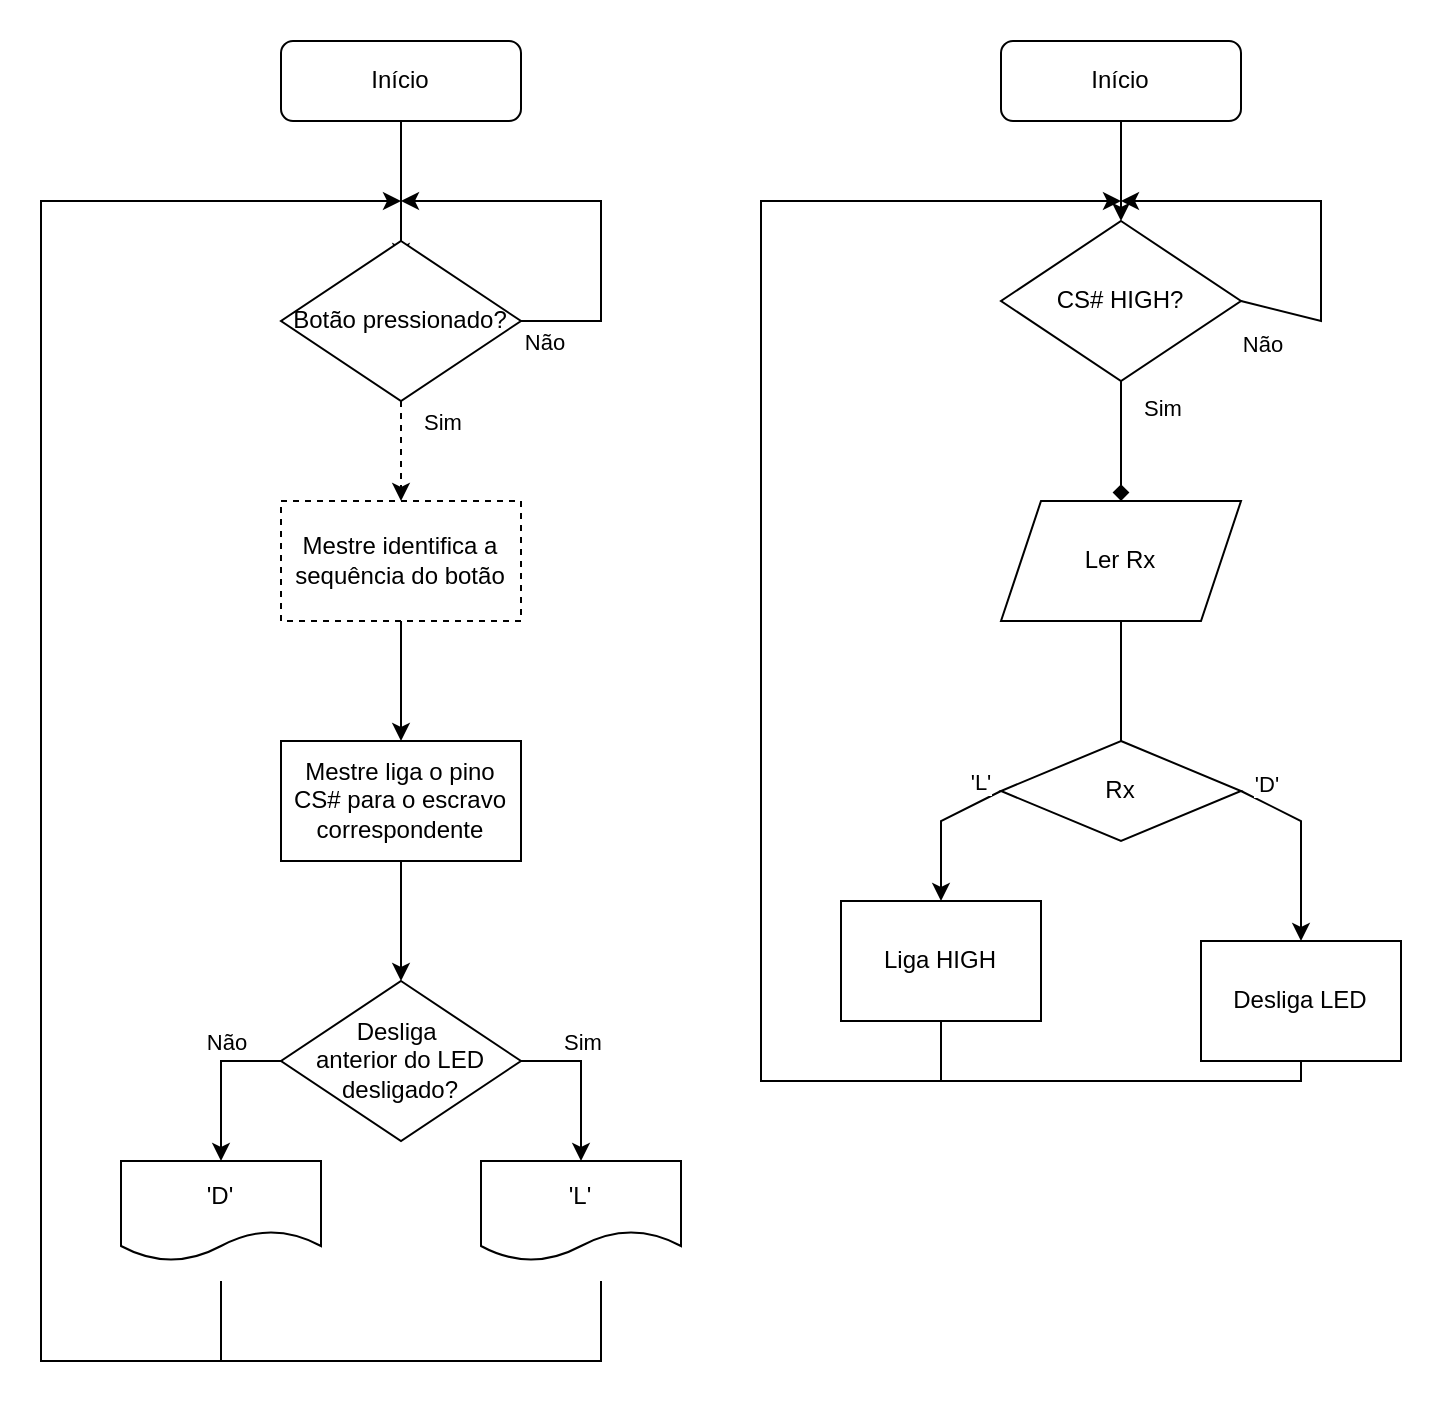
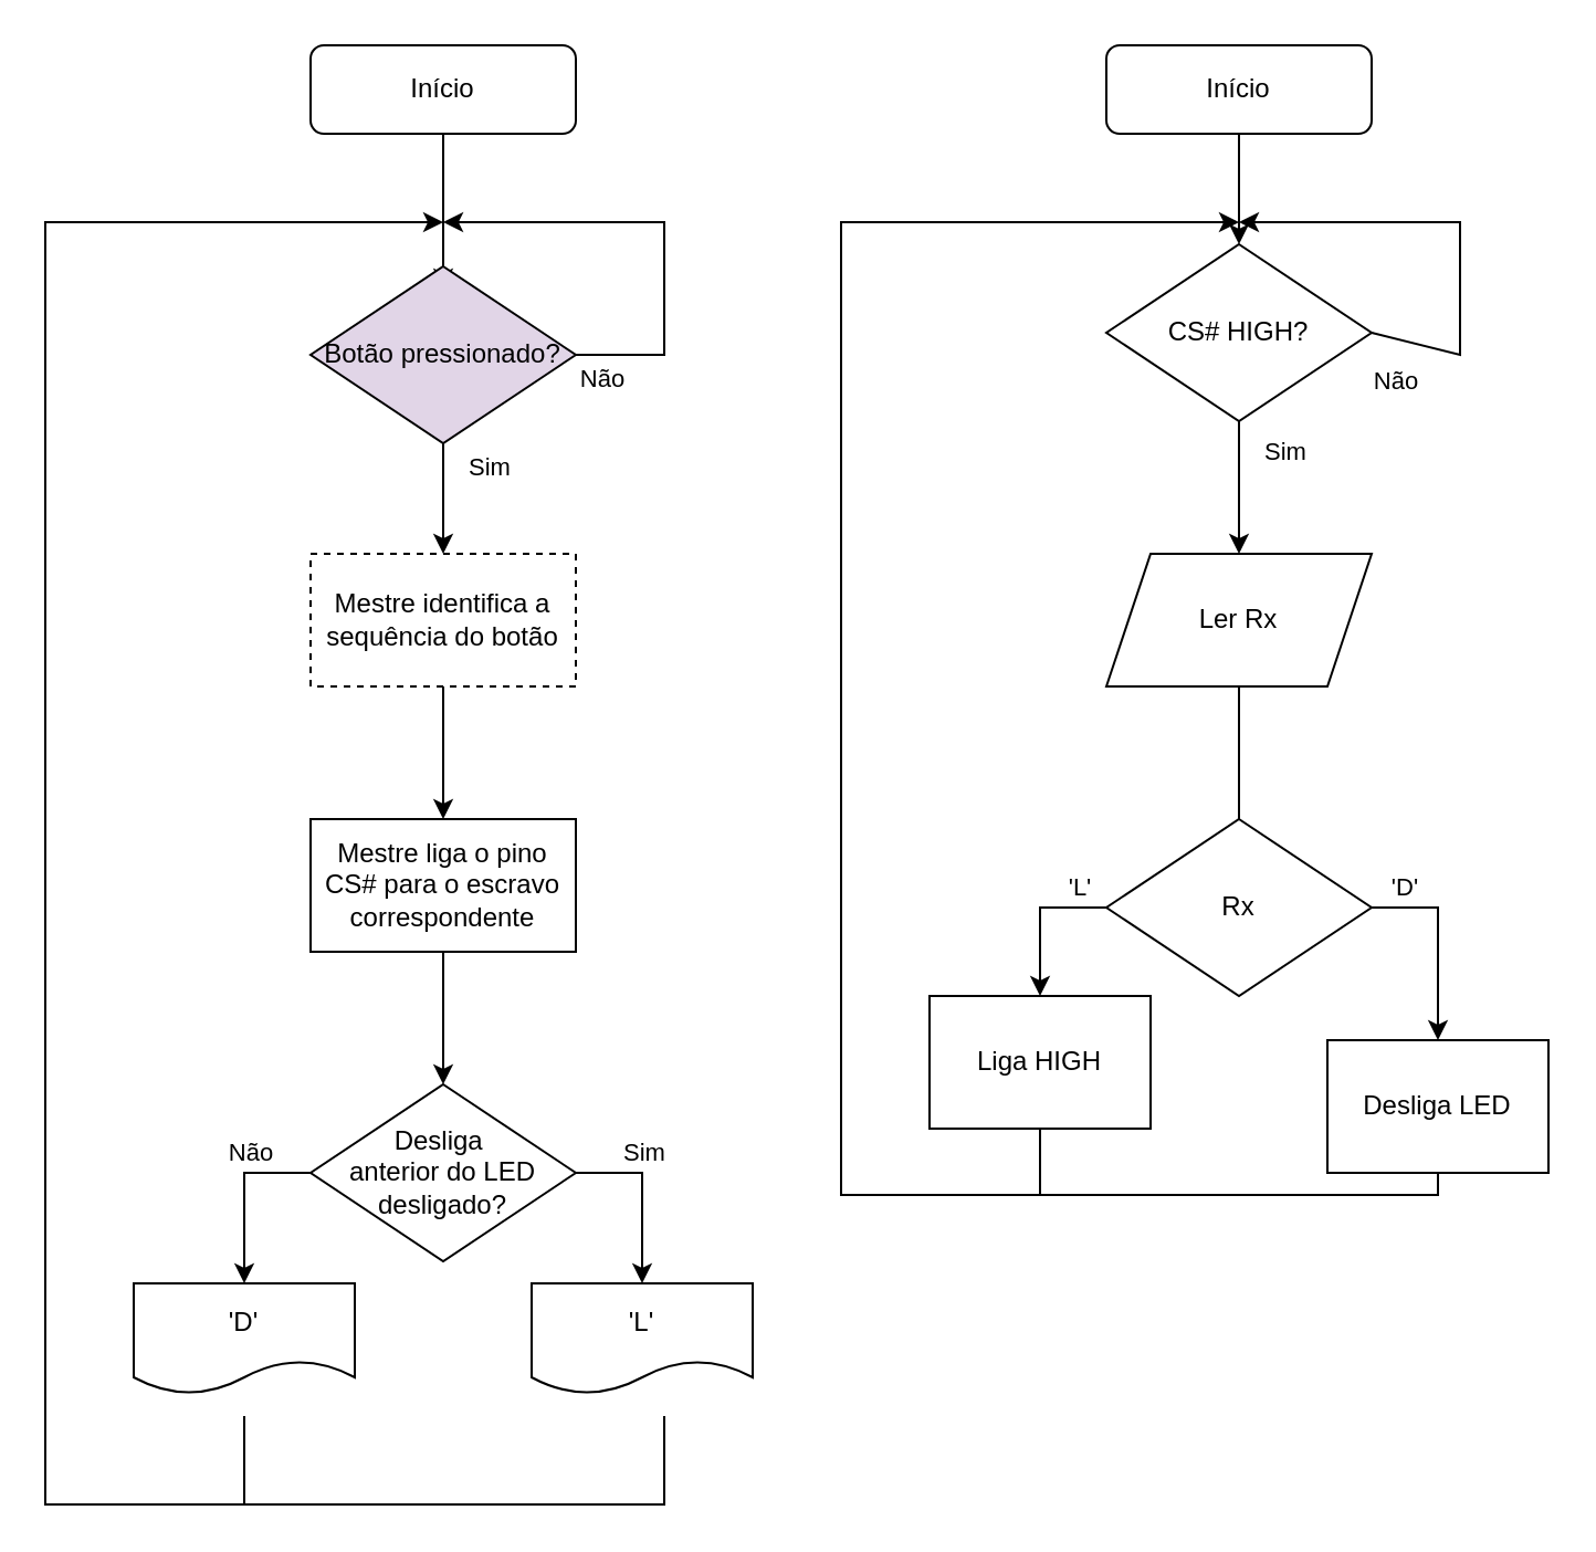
- <mxCell id="23" value="Botão pressionado?" style="rhombus;whiteSpace=wrap;html=1;" vertex="1" parent="1"><mxGeometry x="140" y="120" width="120" height="80" as="geometry" /></mxCell>
+ <mxCell id="23" value="Botão pressionado?" style="rhombus;whiteSpace=wrap;html=1;fillColor=#e1d5e7;" vertex="1" parent="1"><mxGeometry x="140" y="120" width="120" height="80" as="geometry" /></mxCell>
- <mxCell id="21" value="" style="edgeStyle=orthogonalEdgeStyle;rounded=0;orthogonalLoop=1;jettySize=auto;html=1;dashed=1;" edge="1" parent="1" source="23" target="4"><mxGeometry relative="1" as="geometry" /></mxCell>
+ <mxCell id="21" value="" style="edgeStyle=orthogonalEdgeStyle;rounded=0;orthogonalLoop=1;jettySize=auto;html=1;" edge="1" parent="1" source="23" target="4"><mxGeometry relative="1" as="geometry" /></mxCell>
- <mxCell id="8" value="" style="edgeStyle=orthogonalEdgeStyle;rounded=0;orthogonalLoop=1;jettySize=auto;html=1;endArrow=diamond;" edge="1" parent="1" source="10" target="36"><mxGeometry relative="1" as="geometry"><mxPoint x="560" y="240" as="targetPoint" /></mxGeometry></mxCell>
+ <mxCell id="8" value="" style="edgeStyle=orthogonalEdgeStyle;rounded=0;orthogonalLoop=1;jettySize=auto;html=1;" edge="1" parent="1" source="10" target="36"><mxGeometry relative="1" as="geometry"><mxPoint x="560" y="240" as="targetPoint" /></mxGeometry></mxCell>
- <mxCell id="13" value="Rx" style="rhombus;whiteSpace=wrap;html=1;" vertex="1" parent="1"><mxGeometry x="500" y="370" width="120" height="50" as="geometry" /></mxCell>
+ <mxCell id="13" value="Rx" style="rhombus;whiteSpace=wrap;html=1;" vertex="1" parent="1"><mxGeometry x="500" y="370" width="120" height="80" as="geometry" /></mxCell>
